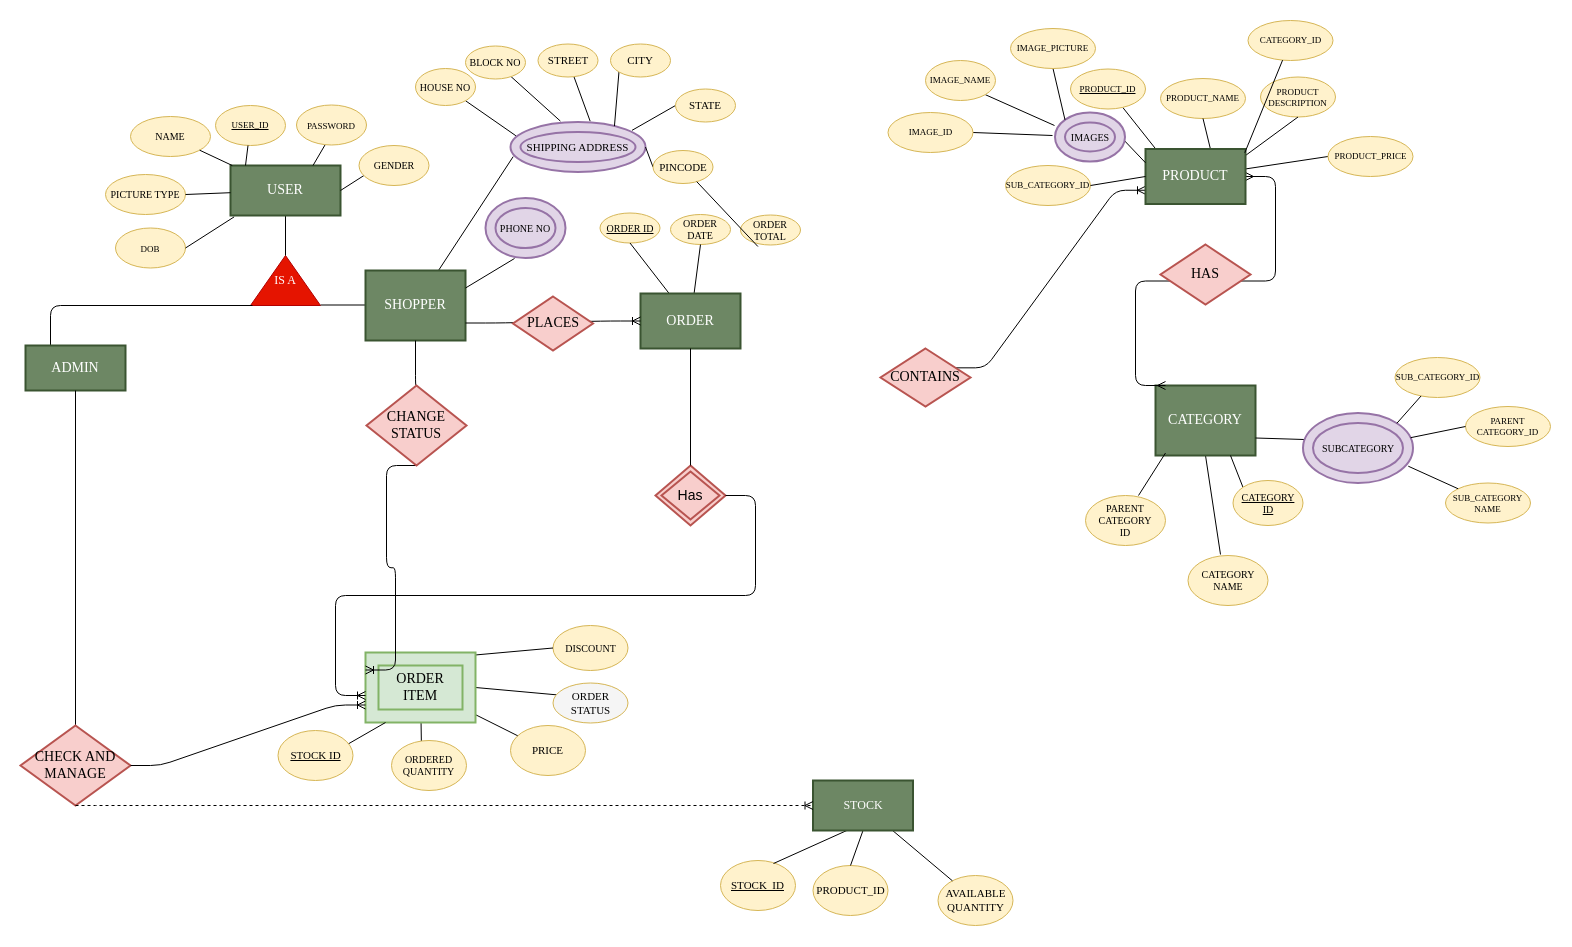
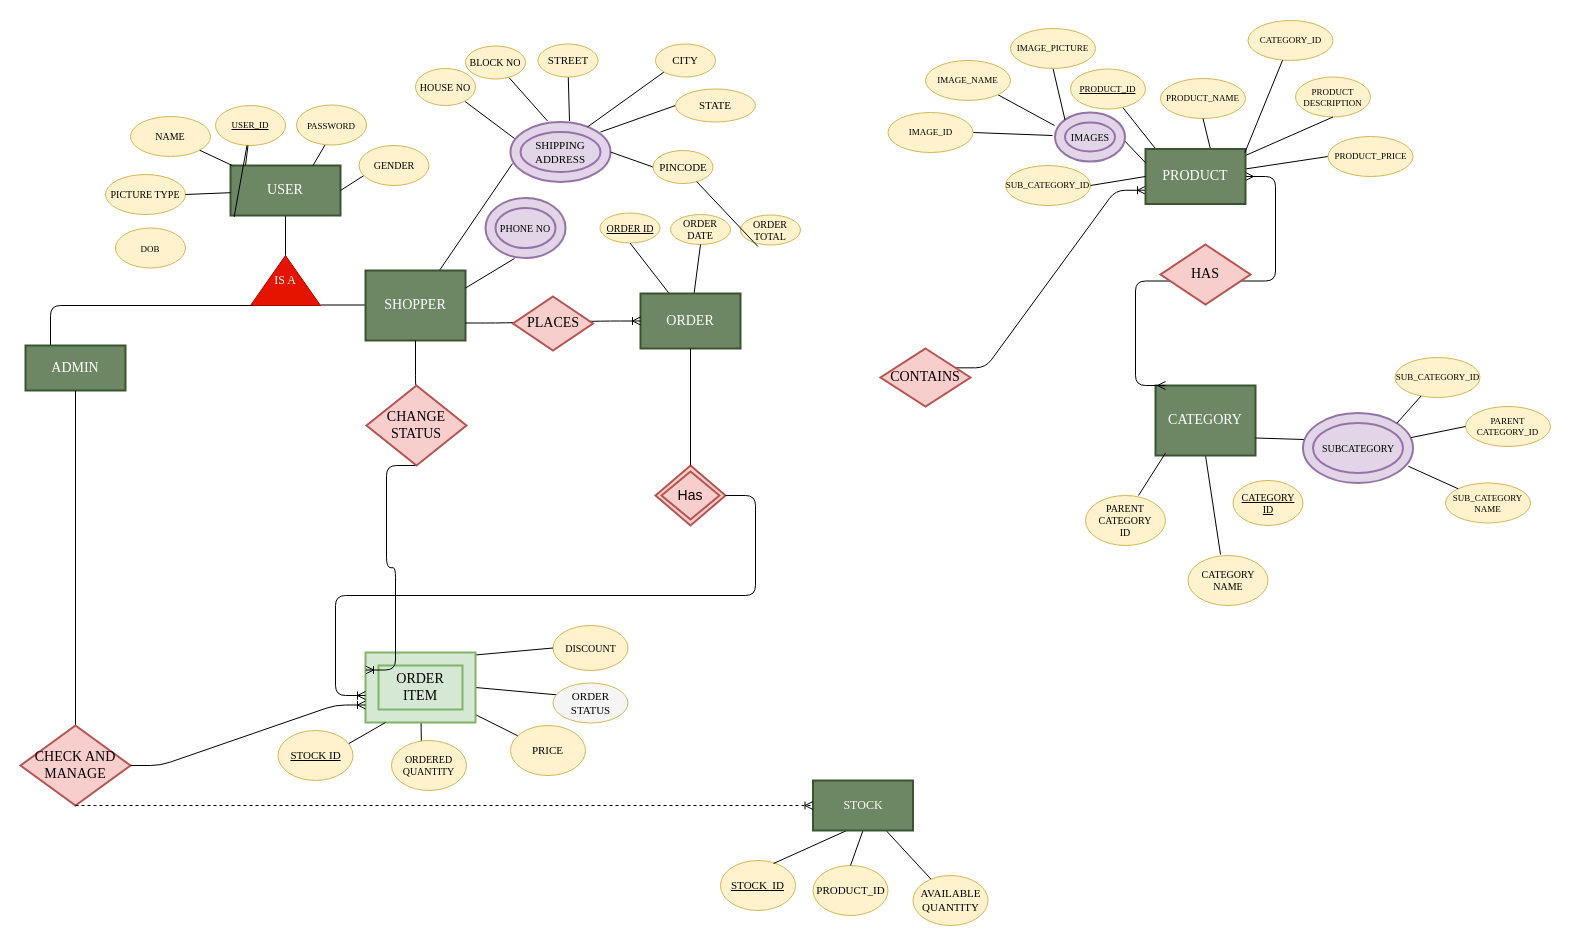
- <mxCell id="29" value="CITY" style="ellipse;whiteSpace=wrap;html=1;fontFamily=Times New Roman;fontSize=11;fillColor=#fff2cc;strokeColor=#d6b656;" parent="1" vertex="1"><mxGeometry x="610" y="43.5" width="60" height="33" as="geometry" /></mxCell>
+ <mxCell id="29" value="CITY" style="ellipse;whiteSpace=wrap;html=1;fontFamily=Times New Roman;fontSize=11;fillColor=#fff2cc;strokeColor=#d6b656;" parent="1" vertex="1"><mxGeometry x="655" y="43.5" width="60" height="33" as="geometry" /></mxCell>
- <mxCell id="106" value="IMAGE_NAME" style="ellipse;whiteSpace=wrap;html=1;fontFamily=Times New Roman;fontSize=9;fillColor=#fff2cc;strokeColor=#d6b656;" vertex="1" parent="1"><mxGeometry x="925" y="60" width="70" height="40" as="geometry" /></mxCell>
+ <mxCell id="106" value="IMAGE_NAME" style="ellipse;whiteSpace=wrap;html=1;fontFamily=Times New Roman;fontSize=9;fillColor=#fff2cc;strokeColor=#d6b656;" vertex="1" parent="1"><mxGeometry x="925" y="60" width="85" height="40" as="geometry" /></mxCell>
- <mxCell id="14" value="PRODUCT&lt;br&gt;DESCRIPTION" style="ellipse;whiteSpace=wrap;html=1;fontFamily=Times New Roman;fontSize=9;fillColor=#fff2cc;strokeColor=#d6b656;" parent="1" vertex="1"><mxGeometry x="1260" y="76.5" width="75" height="40" as="geometry" /></mxCell>
+ <mxCell id="14" value="PRODUCT&lt;br&gt;DESCRIPTION" style="ellipse;whiteSpace=wrap;html=1;fontFamily=Times New Roman;fontSize=9;fillColor=#fff2cc;strokeColor=#d6b656;" parent="1" vertex="1"><mxGeometry x="1295" y="76.5" width="75" height="40" as="geometry" /></mxCell>
- <mxCell id="28" value="STATE" style="ellipse;whiteSpace=wrap;html=1;fontFamily=Times New Roman;fontSize=11;fillColor=#fff2cc;strokeColor=#d6b656;" parent="1" vertex="1"><mxGeometry x="675" y="88.5" width="60" height="33" as="geometry" /></mxCell>
+ <mxCell id="28" value="STATE" style="ellipse;whiteSpace=wrap;html=1;fontFamily=Times New Roman;fontSize=11;fillColor=#fff2cc;strokeColor=#d6b656;" parent="1" vertex="1"><mxGeometry x="675" y="88.5" width="80" height="33" as="geometry" /></mxCell>
- <mxCell id="22" value="SHIPPING ADDRESS" style="ellipse;shape=doubleEllipse;margin=10;strokeWidth=2;fontSize=11;whiteSpace=wrap;html=1;align=center;fontFamily=Times New Roman;fillColor=#e1d5e7;strokeColor=#9673a6;" parent="1" vertex="1"><mxGeometry x="510" y="121.5" width="135" height="50" as="geometry" /></mxCell>
+ <mxCell id="22" value="SHIPPING ADDRESS" style="ellipse;shape=doubleEllipse;margin=10;strokeWidth=2;fontSize=11;whiteSpace=wrap;html=1;align=center;fontFamily=Times New Roman;fillColor=#e1d5e7;strokeColor=#9673a6;" parent="1" vertex="1"><mxGeometry x="510" y="121.5" width="100" height="60" as="geometry" /></mxCell>
- <mxCell id="93" value="" style="endArrow=none;html=1;fontFamily=Times New Roman;fontSize=10;entryX=1;entryY=0.5;entryDx=0;entryDy=0;exitX=0.033;exitY=1.028;exitDx=0;exitDy=0;exitPerimeter=0;" edge="1" parent="1" source="7" target="92"><mxGeometry width="50" height="50" relative="1" as="geometry"><mxPoint x="240" y="202.2" as="sourcePoint" /><mxPoint x="195" y="204" as="targetPoint" /></mxGeometry></mxCell>
+ <mxCell id="93" value="" style="endArrow=none;html=1;fontFamily=Times New Roman;fontSize=10;exitX=0.033;exitY=1.028;exitDx=0;exitDy=0;exitPerimeter=0;" edge="1" parent="1" source="7" target="9"><mxGeometry width="50" height="50" relative="1" as="geometry"><mxPoint x="240" y="202.2" as="sourcePoint" /><mxPoint x="195" y="204" as="targetPoint" /></mxGeometry></mxCell>
- <mxCell id="40" value="" style="endArrow=none;html=1;fontFamily=Times New Roman;fontSize=10;entryX=0.75;entryY=1;entryDx=0;entryDy=0;exitX=0;exitY=0;exitDx=0;exitDy=0;" parent="1" source="75" target="38" edge="1"><mxGeometry width="50" height="50" relative="1" as="geometry"><mxPoint x="752.5" y="445" as="sourcePoint" /><mxPoint x="802.5" y="395" as="targetPoint" /></mxGeometry></mxCell>
- <mxCell id="61" value="AVAILABLE QUANTITY" style="ellipse;whiteSpace=wrap;html=1;fontFamily=Times New Roman;fontSize=11;fillColor=#fff2cc;strokeColor=#d6b656;" parent="1" vertex="1"><mxGeometry x="937.5" y="875" width="75" height="50" as="geometry" /></mxCell>
+ <mxCell id="61" value="AVAILABLE QUANTITY" style="ellipse;whiteSpace=wrap;html=1;fontFamily=Times New Roman;fontSize=11;fillColor=#fff2cc;strokeColor=#d6b656;" parent="1" vertex="1"><mxGeometry x="912.5" y="875" width="75" height="50" as="geometry" /></mxCell>
